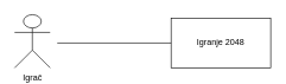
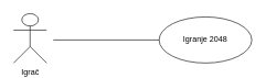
- <mxCell id="3" value="Igranje 2048" style="whiteSpace=wrap;html=1;rounded=0;" vertex="1" parent="1"><mxGeometry x="240" y="25" width="140" height="70" as="geometry" /></mxCell>
+ <mxCell id="3" value="Igranje 2048" style="ellipse;whiteSpace=wrap;html=1;" vertex="1" parent="1"><mxGeometry x="240" y="25" width="140" height="70" as="geometry" /></mxCell>
